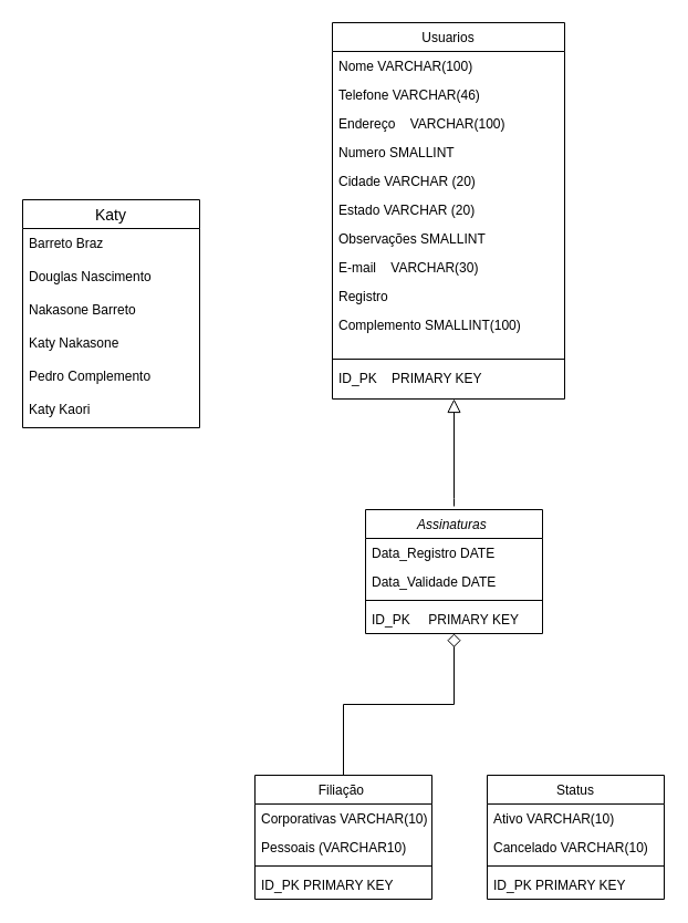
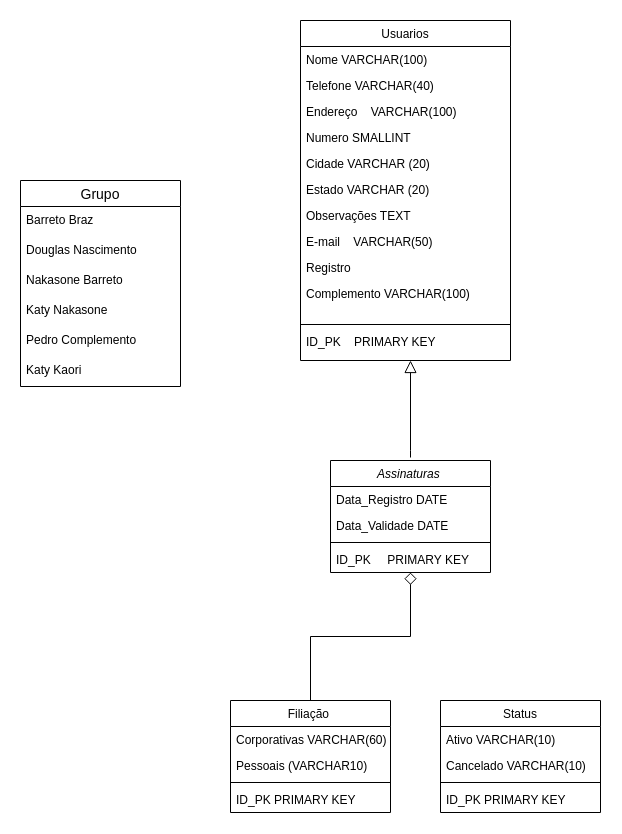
- <mxCell id="20" value="Telefone VARCHAR(46)" style="text;align=left;verticalAlign=top;spacingLeft=4;spacingRight=4;overflow=hidden;rotatable=0;points=[[0,0.5],[1,0.5]];portConstraint=eastwest;rounded=0;shadow=0;html=0;" vertex="1" parent="18"><mxGeometry y="52" width="210" height="26" as="geometry" /></mxCell>
+ <mxCell id="20" value="Telefone VARCHAR(40)" style="text;align=left;verticalAlign=top;spacingLeft=4;spacingRight=4;overflow=hidden;rotatable=0;points=[[0,0.5],[1,0.5]];portConstraint=eastwest;rounded=0;shadow=0;html=0;" vertex="1" parent="18"><mxGeometry y="52" width="210" height="26" as="geometry" /></mxCell>
- <mxCell id="31" value="Katy" style="swimlane;fontStyle=0;childLayout=stackLayout;horizontal=1;startSize=26;horizontalStack=0;resizeParent=1;resizeParentMax=0;resizeLast=0;collapsible=1;marginBottom=0;align=center;fontSize=14;" vertex="1" parent="1"><mxGeometry x="20" y="180" width="160" height="206" as="geometry" /></mxCell>
+ <mxCell id="31" value="Grupo" style="swimlane;fontStyle=0;childLayout=stackLayout;horizontal=1;startSize=26;horizontalStack=0;resizeParent=1;resizeParentMax=0;resizeLast=0;collapsible=1;marginBottom=0;align=center;fontSize=14;" vertex="1" parent="1"><mxGeometry x="20" y="180" width="160" height="206" as="geometry" /></mxCell>
- <mxCell id="25" value="Observações SMALLINT" style="text;align=left;verticalAlign=top;spacingLeft=4;spacingRight=4;overflow=hidden;rotatable=0;points=[[0,0.5],[1,0.5]];portConstraint=eastwest;rounded=0;shadow=0;html=0;" vertex="1" parent="18"><mxGeometry y="182" width="210" height="26" as="geometry" /></mxCell>
+ <mxCell id="25" value="Observações TEXT" style="text;align=left;verticalAlign=top;spacingLeft=4;spacingRight=4;overflow=hidden;rotatable=0;points=[[0,0.5],[1,0.5]];portConstraint=eastwest;rounded=0;shadow=0;html=0;" vertex="1" parent="18"><mxGeometry y="182" width="210" height="26" as="geometry" /></mxCell>
- <mxCell id="26" value="E-mail    VARCHAR(30)" style="text;align=left;verticalAlign=top;spacingLeft=4;spacingRight=4;overflow=hidden;rotatable=0;points=[[0,0.5],[1,0.5]];portConstraint=eastwest;rounded=0;shadow=0;html=0;" vertex="1" parent="18"><mxGeometry y="208" width="210" height="26" as="geometry" /></mxCell>
+ <mxCell id="26" value="E-mail    VARCHAR(50)" style="text;align=left;verticalAlign=top;spacingLeft=4;spacingRight=4;overflow=hidden;rotatable=0;points=[[0,0.5],[1,0.5]];portConstraint=eastwest;rounded=0;shadow=0;html=0;" vertex="1" parent="18"><mxGeometry y="208" width="210" height="26" as="geometry" /></mxCell>
- <mxCell id="28" value="Complemento SMALLINT(100)" style="text;align=left;verticalAlign=top;spacingLeft=4;spacingRight=4;overflow=hidden;rotatable=0;points=[[0,0.5],[1,0.5]];portConstraint=eastwest;rounded=0;shadow=0;html=0;" vertex="1" parent="18"><mxGeometry y="260" width="210" height="40" as="geometry" /></mxCell>
+ <mxCell id="28" value="Complemento VARCHAR(100)" style="text;align=left;verticalAlign=top;spacingLeft=4;spacingRight=4;overflow=hidden;rotatable=0;points=[[0,0.5],[1,0.5]];portConstraint=eastwest;rounded=0;shadow=0;html=0;" vertex="1" parent="18"><mxGeometry y="260" width="210" height="40" as="geometry" /></mxCell>
- <mxCell id="8" value="Corporativas VARCHAR(10)" style="text;align=left;verticalAlign=top;spacingLeft=4;spacingRight=4;overflow=hidden;rotatable=0;points=[[0,0.5],[1,0.5]];portConstraint=eastwest;" vertex="1" parent="7"><mxGeometry y="26" width="160" height="26" as="geometry" /></mxCell>
+ <mxCell id="8" value="Corporativas VARCHAR(60)" style="text;align=left;verticalAlign=top;spacingLeft=4;spacingRight=4;overflow=hidden;rotatable=0;points=[[0,0.5],[1,0.5]];portConstraint=eastwest;" vertex="1" parent="7"><mxGeometry y="26" width="160" height="26" as="geometry" /></mxCell>
